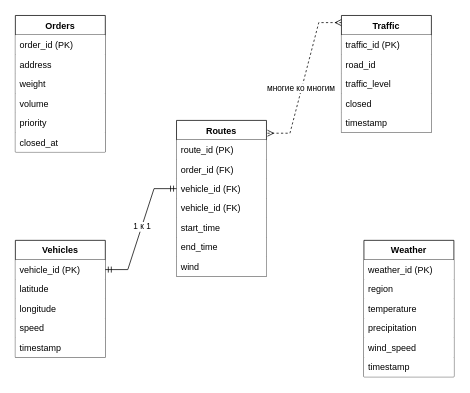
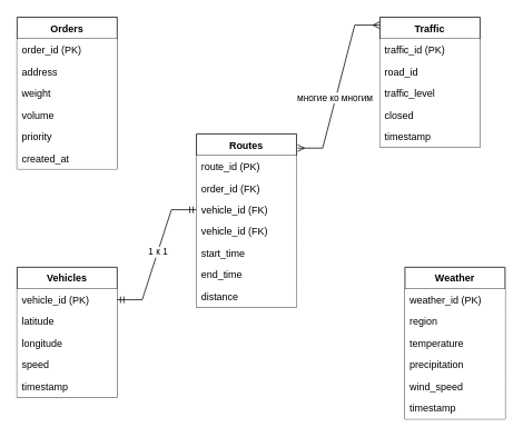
- <mxCell id="38" value="" style="edgeStyle=entityRelationEdgeStyle;fontSize=12;html=1;endArrow=ERmany;startArrow=ERmany;rounded=0;entryX=-0.002;entryY=0.061;entryDx=0;entryDy=0;entryPerimeter=0;exitX=1.011;exitY=0.082;exitDx=0;exitDy=0;exitPerimeter=0;fillColor=light-dark(#FFFFFF,var(--ge-dark-color, #121212));dashed=1;" edge="1" parent="1" source="28" target="22"><mxGeometry width="100" height="100" relative="1" as="geometry"><mxPoint x="365" y="390" as="sourcePoint" /><mxPoint x="535" y="170" as="targetPoint" /></mxGeometry></mxCell>
+ <mxCell id="38" value="" style="edgeStyle=entityRelationEdgeStyle;fontSize=12;html=1;endArrow=ERmany;startArrow=ERmany;rounded=0;entryX=-0.002;entryY=0.061;entryDx=0;entryDy=0;entryPerimeter=0;exitX=1.011;exitY=0.082;exitDx=0;exitDy=0;exitPerimeter=0;fillColor=light-dark(#FFFFFF,var(--ge-dark-color, #121212));" edge="1" parent="1" source="28" target="22"><mxGeometry width="100" height="100" relative="1" as="geometry"><mxPoint x="365" y="390" as="sourcePoint" /><mxPoint x="535" y="170" as="targetPoint" /></mxGeometry></mxCell>
- <mxCell id="8" value="closed_at" style="text;strokeColor=none;fillColor=light-dark(#FFFFFF,var(--ge-dark-color, #121212));align=left;verticalAlign=top;spacingLeft=4;spacingRight=4;overflow=hidden;rotatable=0;points=[[0,0.5],[1,0.5]];portConstraint=eastwest;" parent="2" vertex="1"><mxGeometry y="156" width="120" height="26" as="geometry" /></mxCell>
+ <mxCell id="8" value="created_at" style="text;strokeColor=none;fillColor=light-dark(#FFFFFF,var(--ge-dark-color, #121212));align=left;verticalAlign=top;spacingLeft=4;spacingRight=4;overflow=hidden;rotatable=0;points=[[0,0.5],[1,0.5]];portConstraint=eastwest;" parent="2" vertex="1"><mxGeometry y="156" width="120" height="26" as="geometry" /></mxCell>
- <mxCell id="35" value="wind" style="text;strokeColor=none;fillColor=light-dark(#FFFFFF,var(--ge-dark-color, #121212));align=left;verticalAlign=top;spacingLeft=4;spacingRight=4;overflow=hidden;rotatable=0;points=[[0,0.5],[1,0.5]];portConstraint=eastwest;" parent="28" vertex="1"><mxGeometry y="182" width="120" height="26" as="geometry" /></mxCell>
+ <mxCell id="35" value="distance" style="text;strokeColor=none;fillColor=light-dark(#FFFFFF,var(--ge-dark-color, #121212));align=left;verticalAlign=top;spacingLeft=4;spacingRight=4;overflow=hidden;rotatable=0;points=[[0,0.5],[1,0.5]];portConstraint=eastwest;" parent="28" vertex="1"><mxGeometry y="182" width="120" height="26" as="geometry" /></mxCell>
